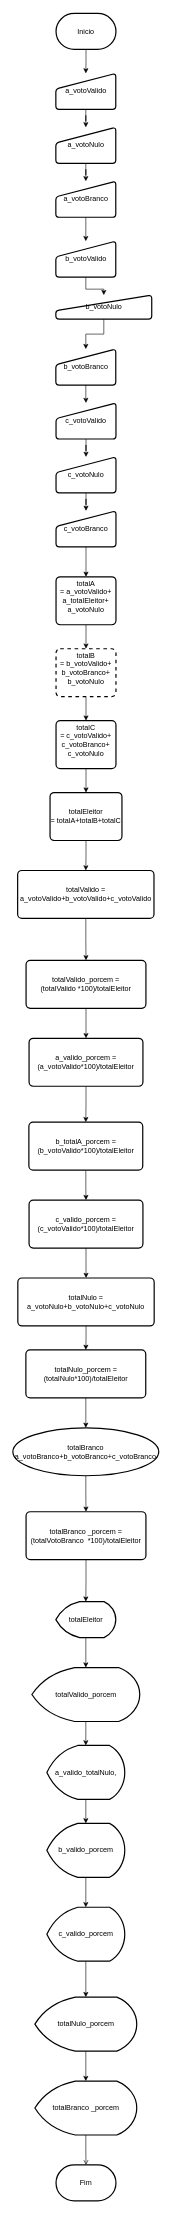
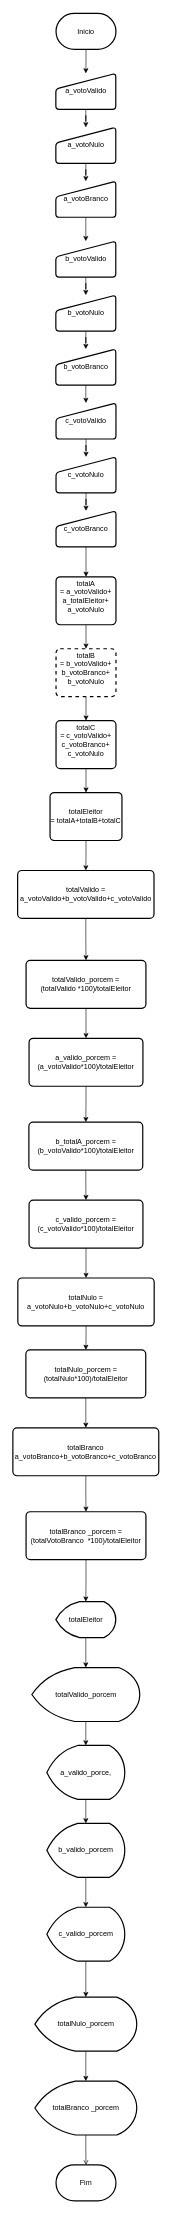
- <mxCell id="13" value="b_votoNulo" style="html=1;strokeWidth=2;shape=manualInput;whiteSpace=wrap;rounded=1;size=26;arcSize=11;" vertex="1" parent="1"><mxGeometry x="92.69" y="490" width="160" height="40" as="geometry" /></mxCell>
+ <mxCell id="13" value="b_votoNulo" style="html=1;strokeWidth=2;shape=manualInput;whiteSpace=wrap;rounded=1;size=26;arcSize=11;" vertex="1" parent="1"><mxGeometry x="92.69" y="490" width="100" height="60" as="geometry" /></mxCell>
- <mxCell id="53" value="totalBranco a_votoBranco+b_votoBranco+c&lt;span style=&quot;background-color: initial;&quot;&gt;_voto&lt;/span&gt;Branco" style="ellipse;whiteSpace=wrap;html=1;absoluteArcSize=1;arcSize=14;strokeWidth=2;" vertex="1" parent="1"><mxGeometry x="20.97" y="2380" width="243.44" height="80" as="geometry" /></mxCell>
+ <mxCell id="53" value="totalBranco a_votoBranco+b_votoBranco+c&lt;span style=&quot;background-color: initial;&quot;&gt;_voto&lt;/span&gt;Branco" style="rounded=1;whiteSpace=wrap;html=1;absoluteArcSize=1;arcSize=14;strokeWidth=2;" vertex="1" parent="1"><mxGeometry x="20.97" y="2380" width="243.44" height="80" as="geometry" /></mxCell>
- <mxCell id="31" value="a_valido_totalNulo," style="strokeWidth=2;html=1;shape=mxgraph.flowchart.display;whiteSpace=wrap;" vertex="1" parent="1"><mxGeometry x="77.69" y="2910" width="130" height="90" as="geometry" /></mxCell>
+ <mxCell id="31" value="a_valido_porce," style="strokeWidth=2;html=1;shape=mxgraph.flowchart.display;whiteSpace=wrap;" vertex="1" parent="1"><mxGeometry x="77.69" y="2910" width="130" height="90" as="geometry" /></mxCell>
